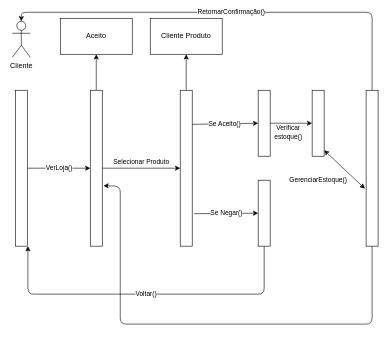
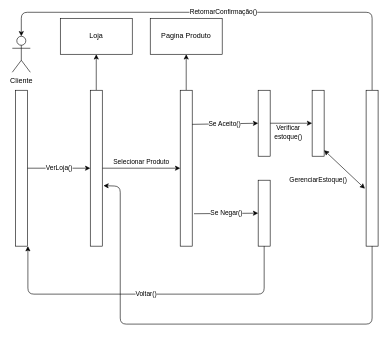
- <mxCell id="14" value="Aceito" style="rounded=0;whiteSpace=wrap;html=1;" vertex="1" parent="1"><mxGeometry x="100" y="30" width="120" height="60" as="geometry" /></mxCell>
+ <mxCell id="14" value="Loja" style="rounded=0;whiteSpace=wrap;html=1;" vertex="1" parent="1"><mxGeometry x="100" y="30" width="120" height="60" as="geometry" /></mxCell>
- <mxCell id="15" value="Cliente Produto" style="rounded=0;whiteSpace=wrap;html=1;" vertex="1" parent="1"><mxGeometry x="250" y="30" width="120" height="60" as="geometry" /></mxCell>
+ <mxCell id="15" value="Pagina Produto" style="rounded=0;whiteSpace=wrap;html=1;" vertex="1" parent="1"><mxGeometry x="250" y="30" width="120" height="60" as="geometry" /></mxCell>
- <mxCell id="2" value="Cliente" style="shape=umlActor;verticalLabelPosition=bottom;verticalAlign=top;html=1;outlineConnect=0;" vertex="1" parent="1"><mxGeometry x="20" y="35" width="30" height="60" as="geometry" /></mxCell>
+ <mxCell id="2" value="Cliente" style="shape=umlActor;verticalLabelPosition=bottom;verticalAlign=top;html=1;outlineConnect=0;" vertex="1" parent="1"><mxGeometry x="20" y="60" width="30" height="60" as="geometry" /></mxCell>
